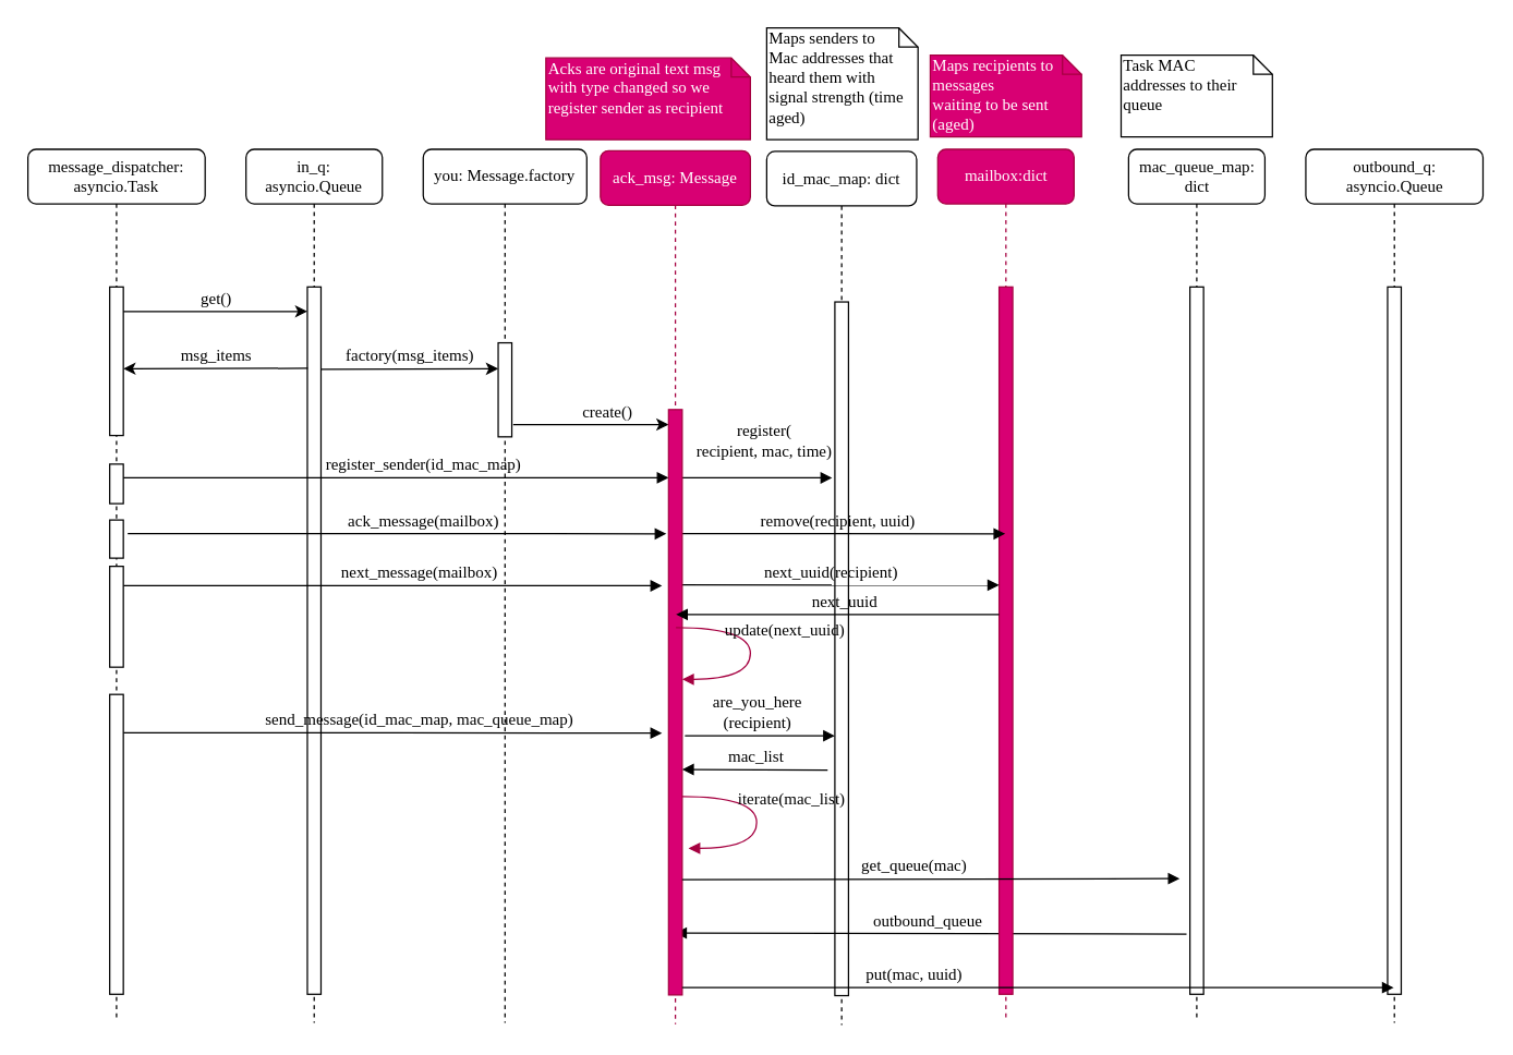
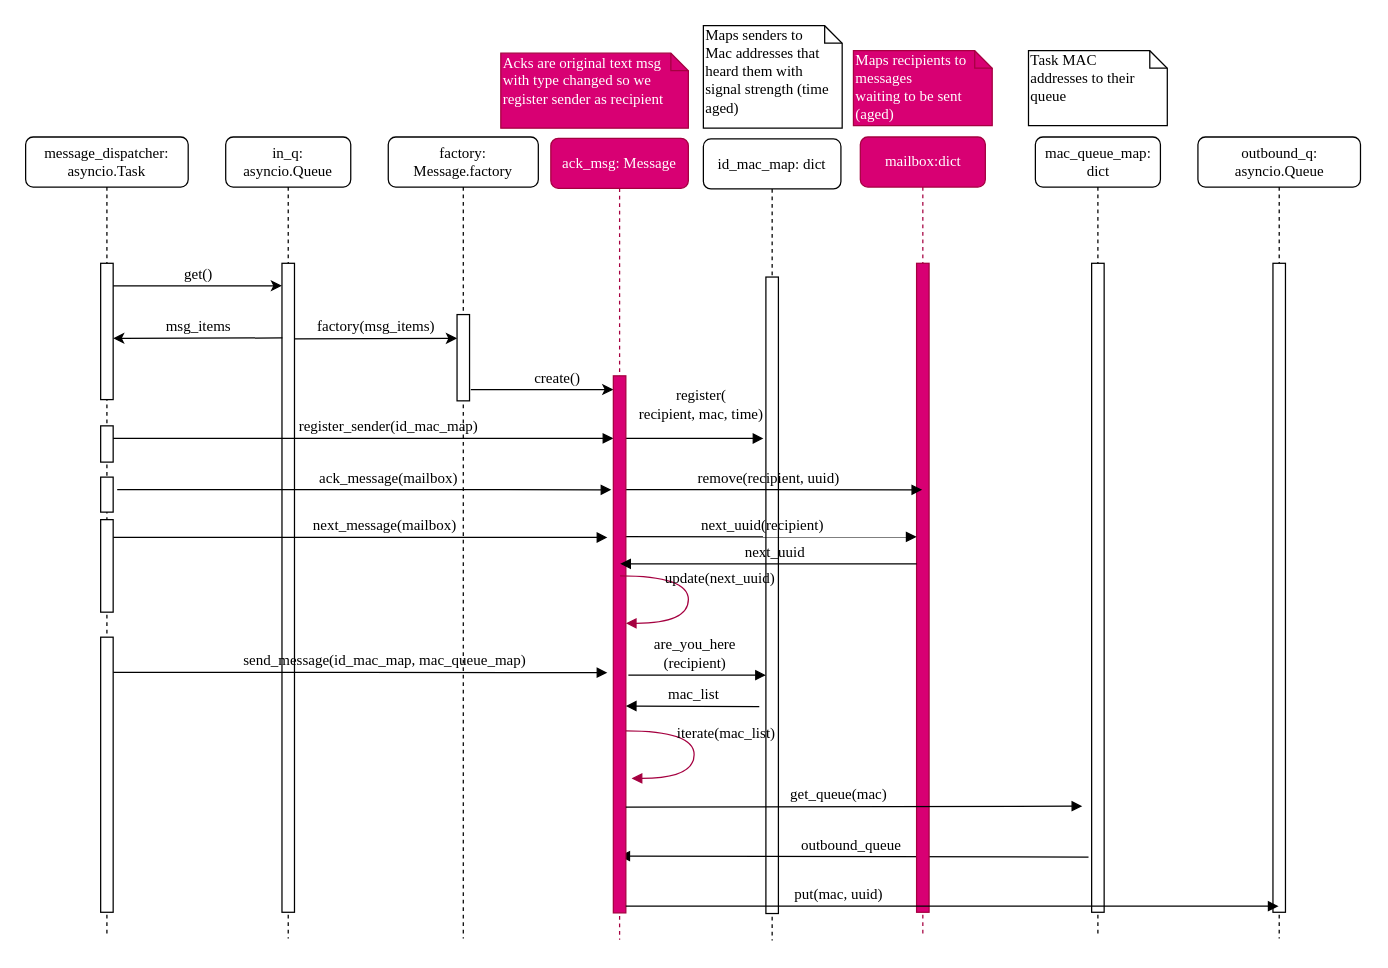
- <mxCell id="15" value="you: Message.factory" style="shape=umlLifeline;perimeter=lifelinePerimeter;whiteSpace=wrap;html=1;container=1;collapsible=0;recursiveResize=0;outlineConnect=0;rounded=1;shadow=0;comic=0;labelBackgroundColor=none;strokeWidth=1;fontFamily=Verdana;fontSize=12;align=center;" parent="1" vertex="1"><mxGeometry x="310" y="109" width="120" height="641" as="geometry" /></mxCell>
+ <mxCell id="15" value="factory: Message.factory" style="shape=umlLifeline;perimeter=lifelinePerimeter;whiteSpace=wrap;html=1;container=1;collapsible=0;recursiveResize=0;outlineConnect=0;rounded=1;shadow=0;comic=0;labelBackgroundColor=none;strokeWidth=1;fontFamily=Verdana;fontSize=12;align=center;" parent="1" vertex="1"><mxGeometry x="310" y="109" width="120" height="641" as="geometry" /></mxCell>
